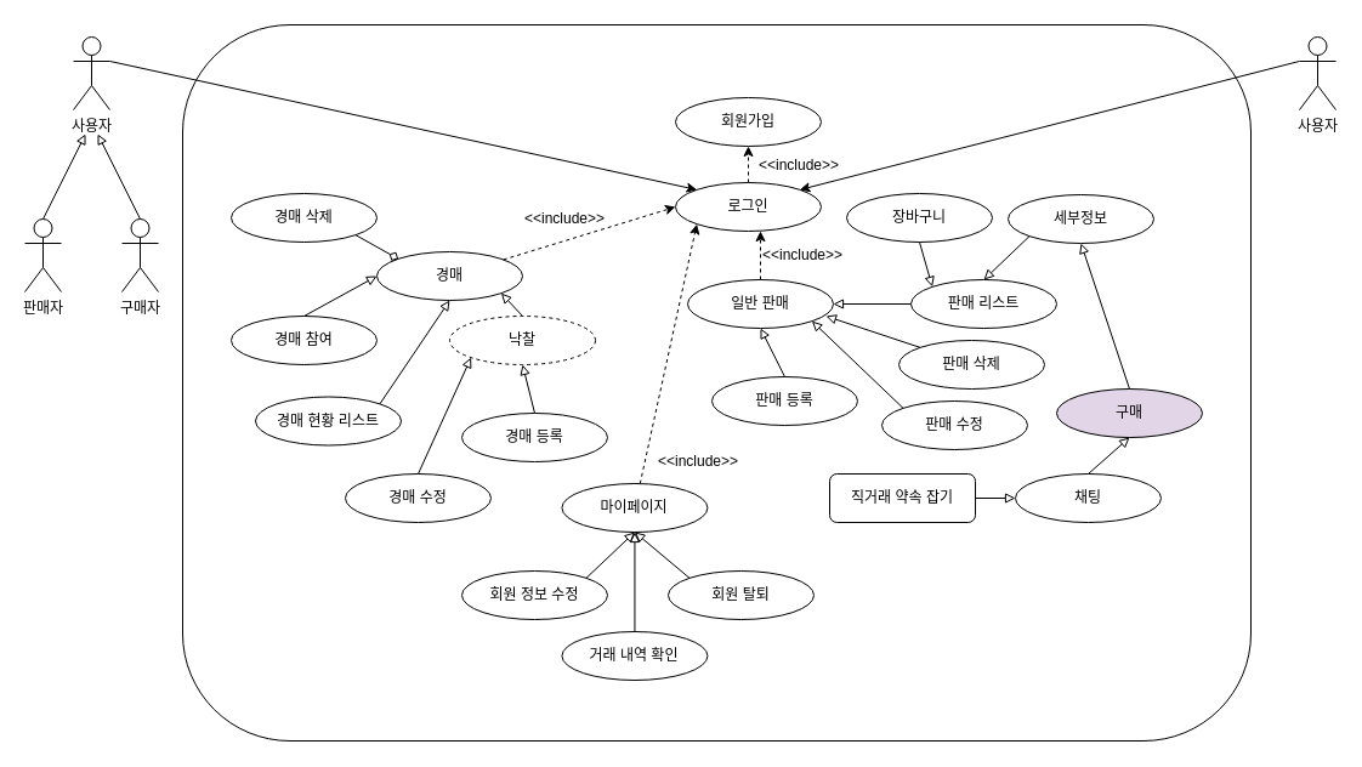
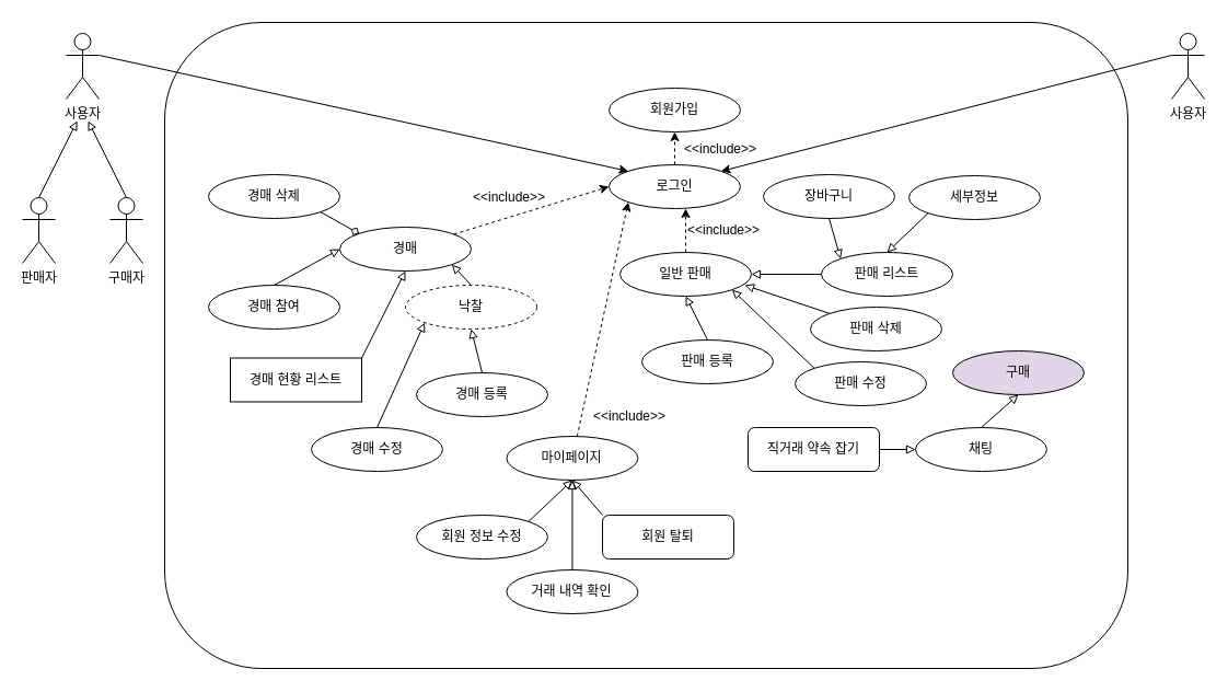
- <mxCell id="29" value="" style="endArrow=block;html=1;exitX=0.5;exitY=0;exitDx=0;exitDy=0;endFill=0;entryX=0.5;entryY=1;entryDx=0;entryDy=0;" edge="1" parent="1" source="28" target="48"><mxGeometry width="50" height="50" relative="1" as="geometry"><mxPoint x="570" y="360" as="sourcePoint" /><mxPoint x="890" y="220" as="targetPoint" /></mxGeometry></mxCell>
- <mxCell id="44" value="경매 현황 리스트" style="ellipse;whiteSpace=wrap;html=1;" vertex="1" parent="1"><mxGeometry x="210" y="326.5" width="120" height="40" as="geometry" /></mxCell>
+ <mxCell id="44" value="경매 현황 리스트" style="whiteSpace=wrap;html=1;rounded=0;" vertex="1" parent="1"><mxGeometry x="210" y="326.5" width="120" height="40" as="geometry" /></mxCell>
- <mxCell id="56" value="회원 탈퇴" style="ellipse;whiteSpace=wrap;html=1;" vertex="1" parent="1"><mxGeometry x="550" y="470" width="120" height="40" as="geometry" /></mxCell>
+ <mxCell id="56" value="회원 탈퇴" style="whiteSpace=wrap;html=1;rounded=1;" vertex="1" parent="1"><mxGeometry x="550" y="470" width="120" height="40" as="geometry" /></mxCell>
